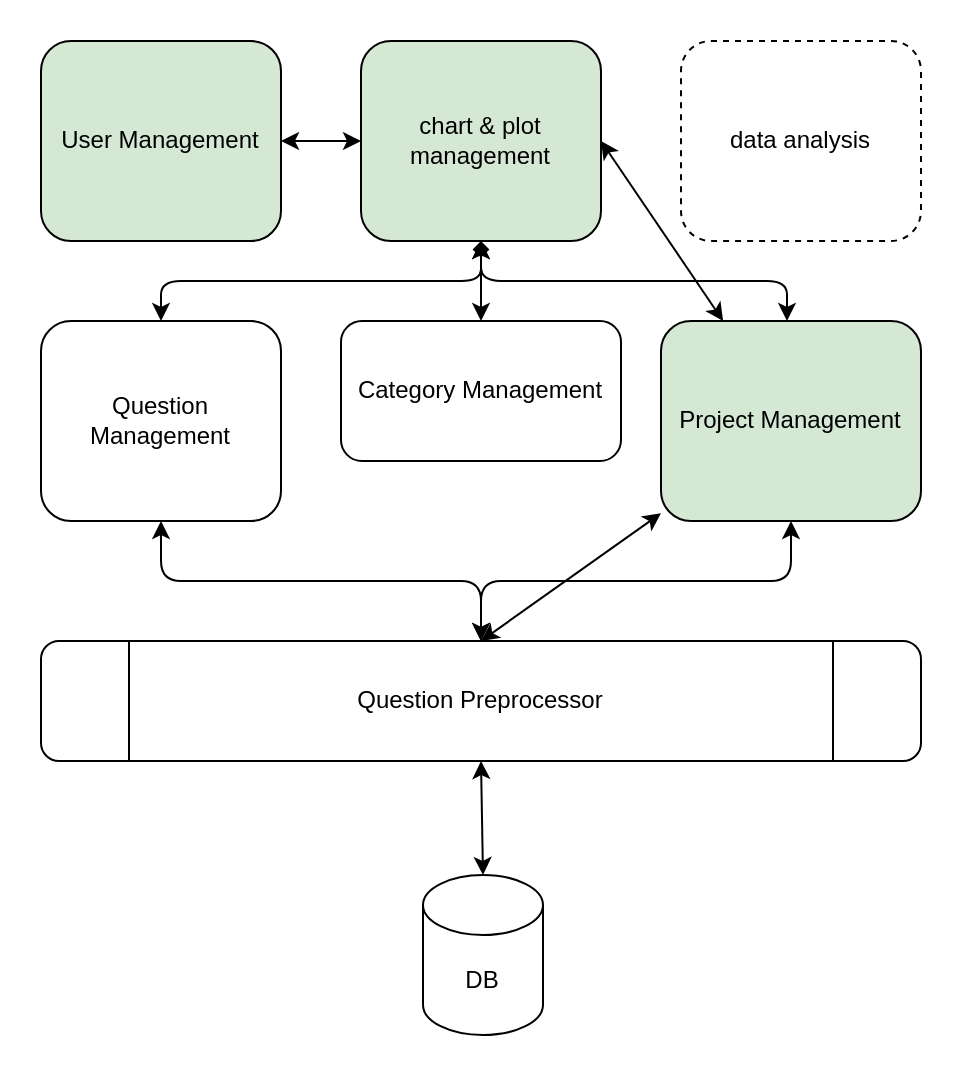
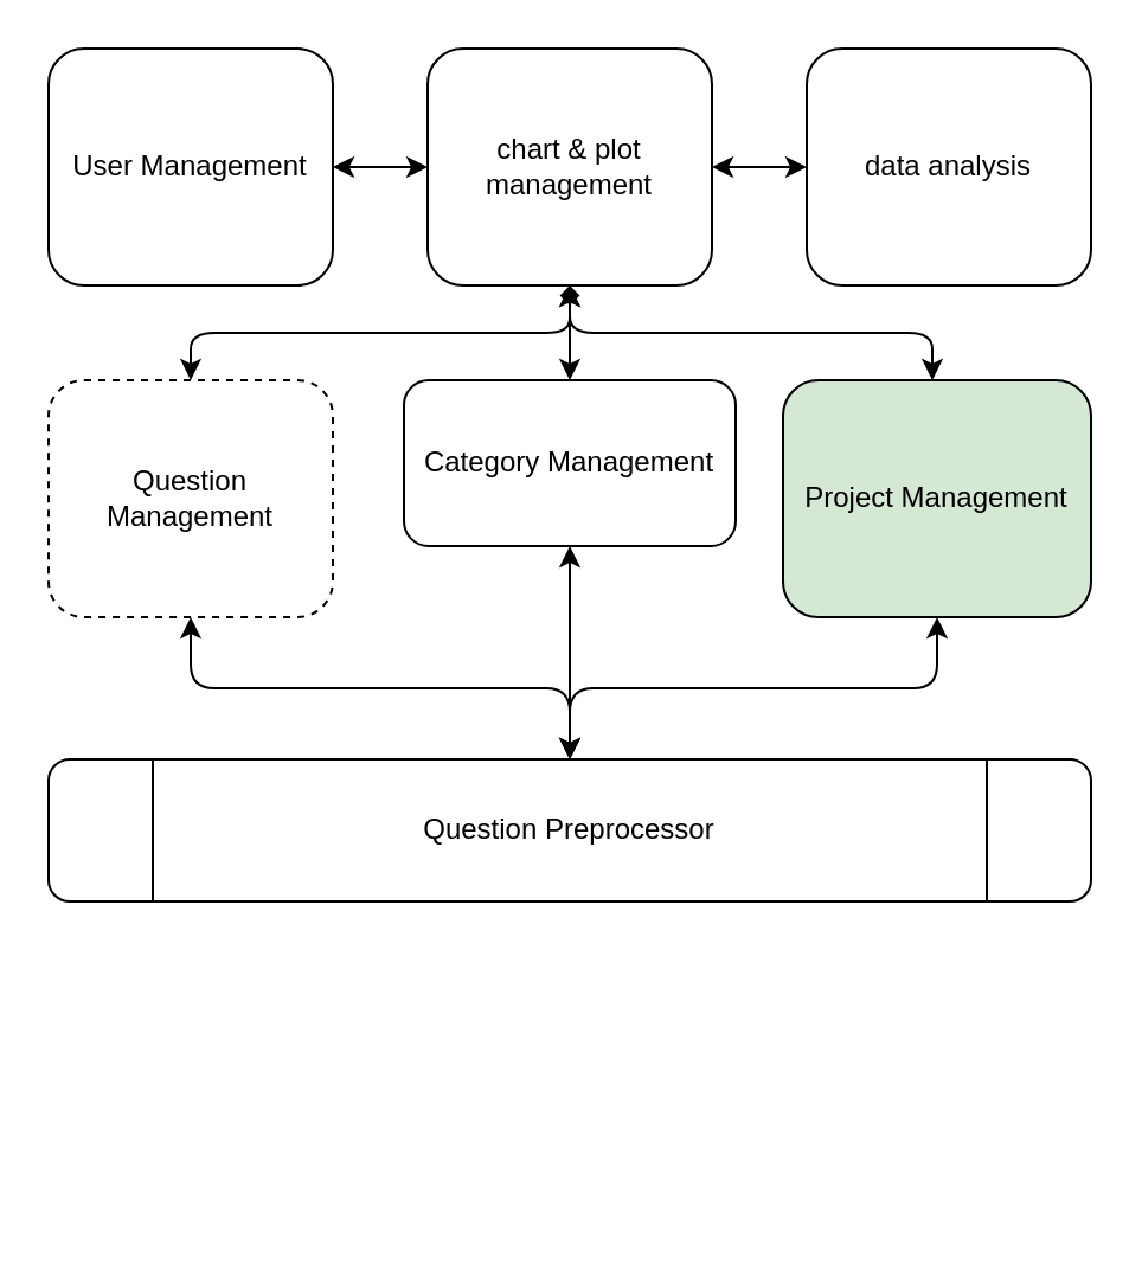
- <mxCell id="7" value="User Management" style="rounded=1;whiteSpace=wrap;html=1;labelBackgroundColor=none;fillColor=#d5e8d4;" vertex="1" parent="1"><mxGeometry x="20" y="20" width="120" height="100" as="geometry" /></mxCell>
+ <mxCell id="7" value="User Management" style="rounded=1;whiteSpace=wrap;html=1;labelBackgroundColor=none;" vertex="1" parent="1"><mxGeometry x="20" y="20" width="120" height="100" as="geometry" /></mxCell>
- <mxCell id="9" value="chart &amp;amp; plot management" style="rounded=1;whiteSpace=wrap;html=1;labelBackgroundColor=none;fillColor=#d5e8d4;" vertex="1" parent="1"><mxGeometry x="180" y="20" width="120" height="100" as="geometry" /></mxCell>
+ <mxCell id="9" value="chart &amp;amp; plot management" style="rounded=1;whiteSpace=wrap;html=1;labelBackgroundColor=none;" vertex="1" parent="1"><mxGeometry x="180" y="20" width="120" height="100" as="geometry" /></mxCell>
- <mxCell id="8" value="data analysis" style="rounded=1;whiteSpace=wrap;html=1;labelBackgroundColor=none;dashed=1;" vertex="1" parent="1"><mxGeometry x="340" y="20" width="120" height="100" as="geometry" /></mxCell>
+ <mxCell id="8" value="data analysis" style="rounded=1;whiteSpace=wrap;html=1;labelBackgroundColor=none;" vertex="1" parent="1"><mxGeometry x="340" y="20" width="120" height="100" as="geometry" /></mxCell>
- <mxCell id="13" value="" style="endArrow=classic;startArrow=classic;html=1;rounded=1;exitX=1;exitY=0.5;exitDx=0;exitDy=0;labelBackgroundColor=none;fontColor=default;" edge="1" parent="1" source="9" target="2"><mxGeometry width="50" height="50" relative="1" as="geometry"><mxPoint x="290" y="110" as="sourcePoint" /><mxPoint x="340" y="60" as="targetPoint" /></mxGeometry></mxCell>
+ <mxCell id="13" value="" style="endArrow=classic;startArrow=classic;html=1;rounded=1;exitX=1;exitY=0.5;exitDx=0;exitDy=0;entryX=0;entryY=0.5;entryDx=0;entryDy=0;labelBackgroundColor=none;fontColor=default;" edge="1" parent="1" source="9" target="8"><mxGeometry width="50" height="50" relative="1" as="geometry"><mxPoint x="290" y="110" as="sourcePoint" /><mxPoint x="340" y="60" as="targetPoint" /></mxGeometry></mxCell>
- <mxCell id="4" value="Question Management" style="rounded=1;whiteSpace=wrap;html=1;labelBackgroundColor=none;" vertex="1" parent="1"><mxGeometry x="20" y="160" width="120" height="100" as="geometry" /></mxCell>
+ <mxCell id="4" value="Question Management" style="rounded=1;whiteSpace=wrap;html=1;labelBackgroundColor=none;dashed=1;" vertex="1" parent="1"><mxGeometry x="20" y="160" width="120" height="100" as="geometry" /></mxCell>
- <mxCell id="17" value="" style="endArrow=classic;startArrow=classic;html=1;rounded=1;exitX=0.5;exitY=0;exitDx=0;exitDy=0;labelBackgroundColor=none;fontColor=default;" edge="1" parent="1" source="5" target="2"><mxGeometry width="50" height="50" relative="1" as="geometry"><mxPoint x="-110" y="350" as="sourcePoint" /><mxPoint x="-60" y="300" as="targetPoint" /></mxGeometry></mxCell>
+ <mxCell id="17" value="" style="endArrow=classic;startArrow=classic;html=1;rounded=1;entryX=0.5;entryY=1;entryDx=0;entryDy=0;exitX=0.5;exitY=0;exitDx=0;exitDy=0;labelBackgroundColor=none;fontColor=default;" edge="1" parent="1" source="5" target="3"><mxGeometry width="50" height="50" relative="1" as="geometry"><mxPoint x="-110" y="350" as="sourcePoint" /><mxPoint x="-60" y="300" as="targetPoint" /></mxGeometry></mxCell>
- <mxCell id="18" value="" style="endArrow=classic;startArrow=classic;html=1;rounded=1;exitX=0.5;exitY=0;exitDx=0;exitDy=0;exitPerimeter=0;entryX=0.5;entryY=1;entryDx=0;entryDy=0;labelBackgroundColor=none;fontColor=default;" edge="1" parent="1" source="6" target="5"><mxGeometry width="50" height="50" relative="1" as="geometry"><mxPoint x="190" y="430" as="sourcePoint" /><mxPoint x="260" y="400" as="targetPoint" /></mxGeometry></mxCell>
- <mxCell id="6" value="DB" style="shape=cylinder3;whiteSpace=wrap;html=1;boundedLbl=1;backgroundOutline=1;size=15;labelBackgroundColor=none;rounded=1;" vertex="1" parent="1"><mxGeometry x="211" y="437" width="60" height="80" as="geometry" /></mxCell>
